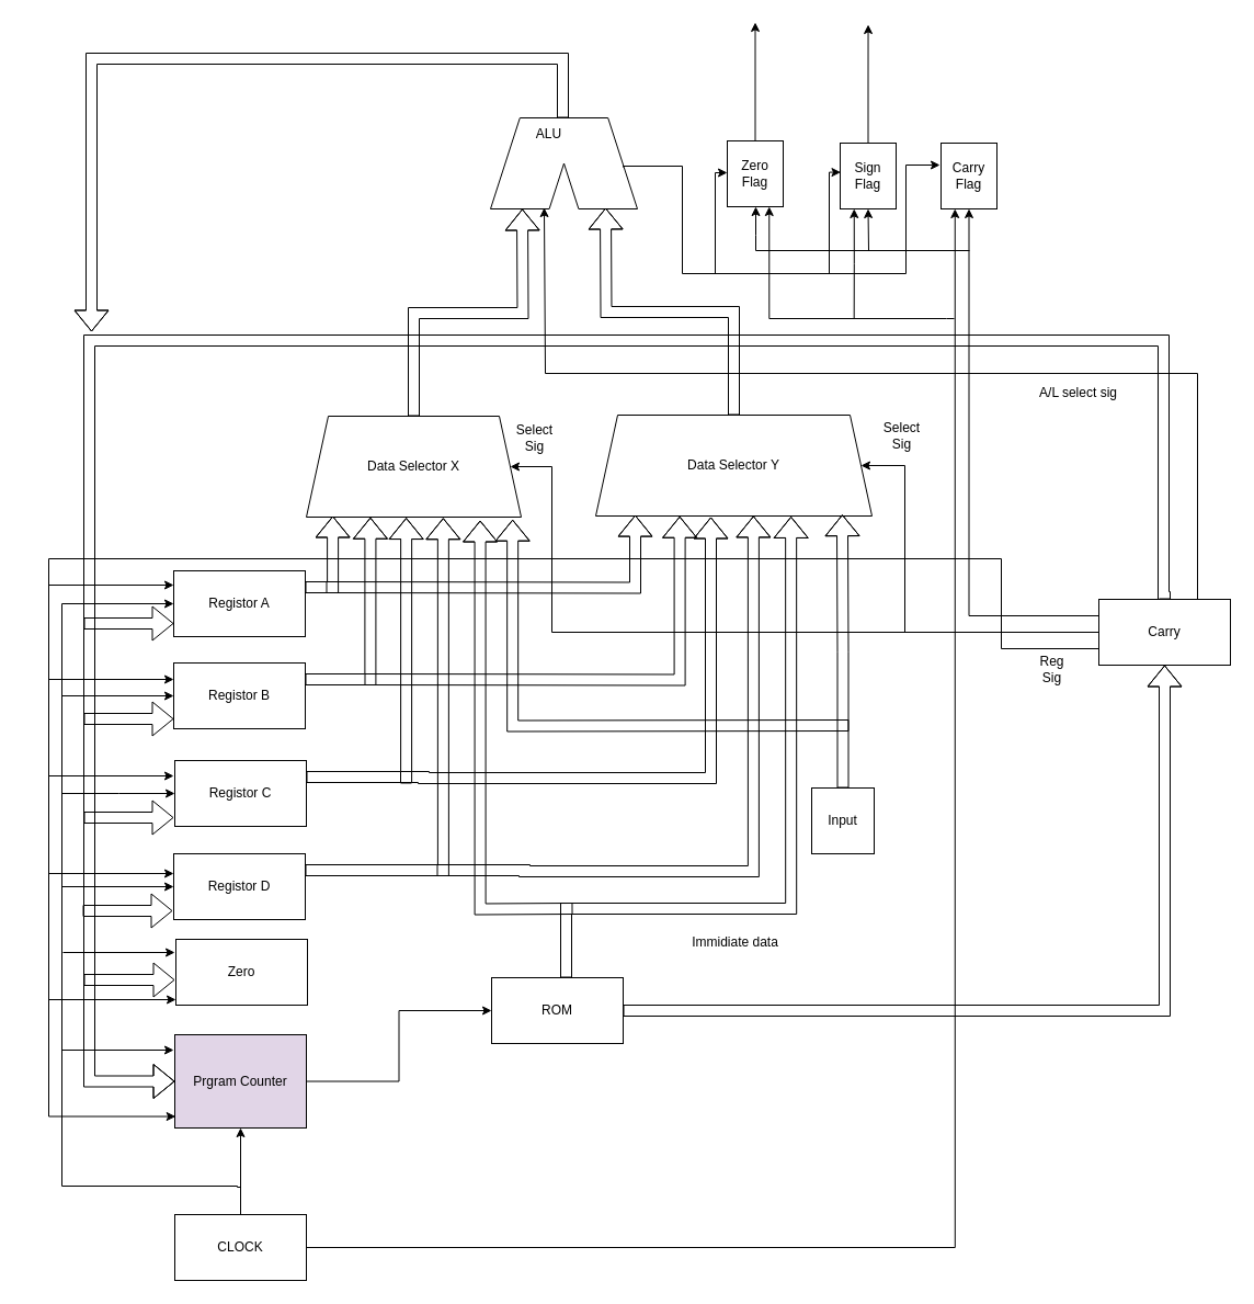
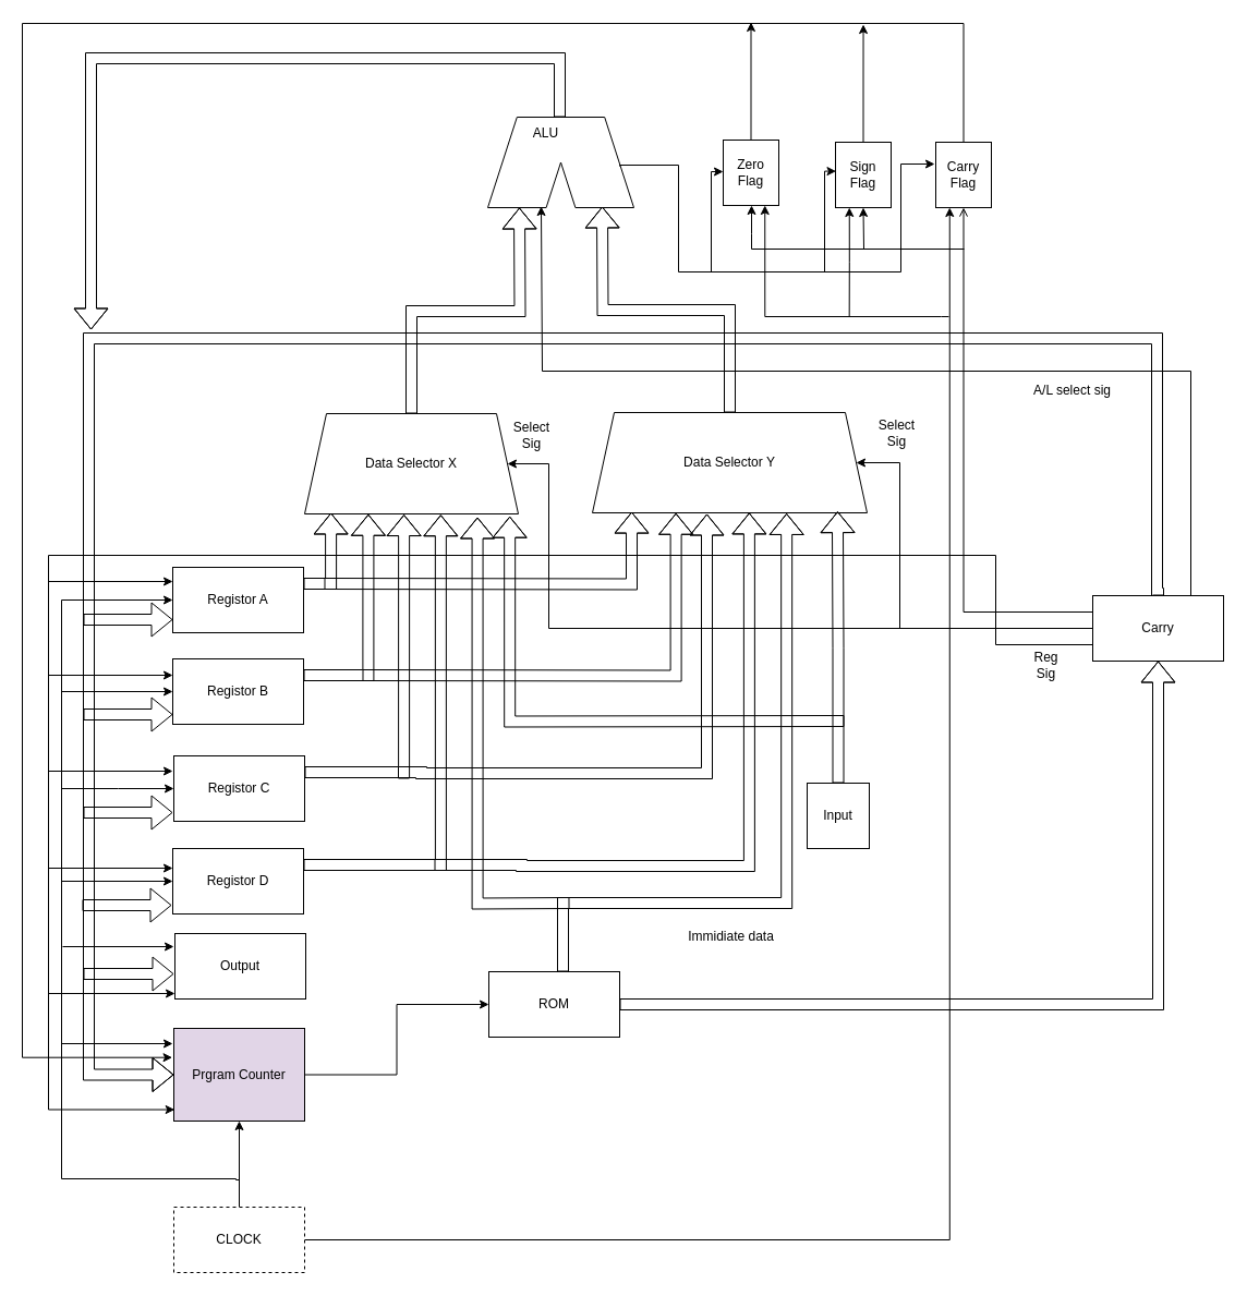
+ <mxCell id="65" style="edgeStyle=orthogonalEdgeStyle;rounded=0;orthogonalLoop=1;jettySize=auto;html=1;exitX=0.5;exitY=0;exitDx=0;exitDy=0;entryX=-0.012;entryY=0.314;entryDx=0;entryDy=0;entryPerimeter=0;" parent="1" source="66" target="28" edge="1"><mxGeometry relative="1" as="geometry"><mxPoint x="-116" y="942" as="targetPoint" /><Array as="points"><mxPoint x="884" y="21" /><mxPoint x="20" y="21" /><mxPoint x="20" y="970" /></Array></mxGeometry></mxCell>
- <mxCell id="67" value="" style="endArrow=classic;html=1;rounded=0;exitX=0;exitY=0.25;exitDx=0;exitDy=0;edgeStyle=orthogonalEdgeStyle;entryX=0.5;entryY=1;entryDx=0;entryDy=0;" parent="1" source="15" target="66" edge="1"><mxGeometry width="50" height="50" relative="1" as="geometry"><mxPoint x="853" y="441" as="sourcePoint" /><mxPoint x="903" y="391" as="targetPoint" /></mxGeometry></mxCell>
+ <mxCell id="67" value="" style="endArrow=open;html=1;rounded=0;exitX=0;exitY=0.25;exitDx=0;exitDy=0;edgeStyle=orthogonalEdgeStyle;entryX=0.5;entryY=1;entryDx=0;entryDy=0;" parent="1" source="15" target="66" edge="1"><mxGeometry width="50" height="50" relative="1" as="geometry"><mxPoint x="853" y="441" as="sourcePoint" /><mxPoint x="903" y="391" as="targetPoint" /></mxGeometry></mxCell>
- <mxCell id="51" value="Zero" style="rounded=0;whiteSpace=wrap;html=1;" parent="1" vertex="1"><mxGeometry x="160" y="856" width="120" height="60" as="geometry" /></mxCell>
+ <mxCell id="51" value="Output" style="rounded=0;whiteSpace=wrap;html=1;" parent="1" vertex="1"><mxGeometry x="160" y="856" width="120" height="60" as="geometry" /></mxCell>
- <mxCell id="34" value="CLOCK" style="whiteSpace=wrap;html=1;" parent="1" vertex="1"><mxGeometry x="159" y="1107" width="120" height="60" as="geometry" /></mxCell>
+ <mxCell id="34" value="CLOCK" style="whiteSpace=wrap;html=1;dashed=1;" parent="1" vertex="1"><mxGeometry x="159" y="1107" width="120" height="60" as="geometry" /></mxCell>
